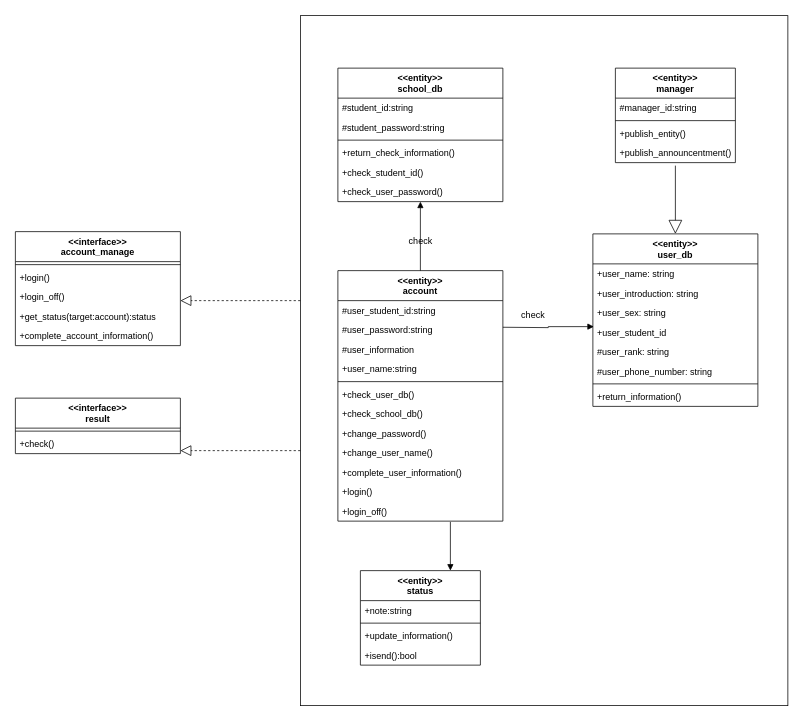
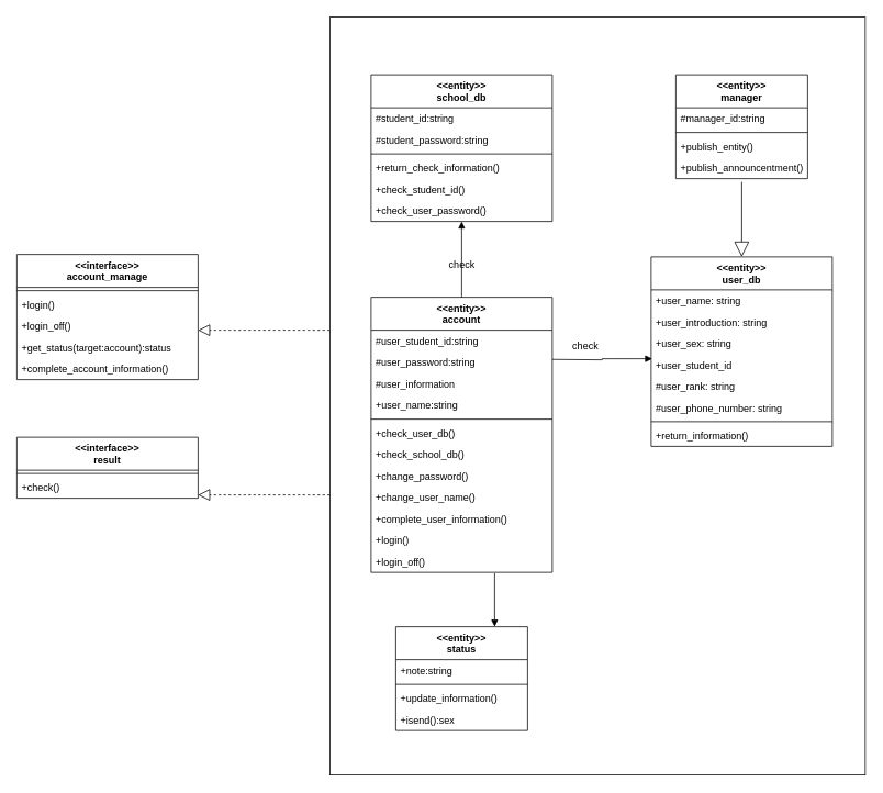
- <mxCell id="35" value="+isend():bool" style="text;strokeColor=none;fillColor=none;align=left;verticalAlign=top;spacingLeft=4;spacingRight=4;overflow=hidden;rotatable=0;points=[[0,0.5],[1,0.5]];portConstraint=eastwest;rounded=0;shadow=0;glass=0;labelBorderColor=none;sketch=0;" parent="31" vertex="1"><mxGeometry y="100" width="160" height="26" as="geometry" /></mxCell>
+ <mxCell id="35" value="+isend():sex" style="text;strokeColor=none;fillColor=none;align=left;verticalAlign=top;spacingLeft=4;spacingRight=4;overflow=hidden;rotatable=0;points=[[0,0.5],[1,0.5]];portConstraint=eastwest;rounded=0;shadow=0;glass=0;labelBorderColor=none;sketch=0;" parent="31" vertex="1"><mxGeometry y="100" width="160" height="26" as="geometry" /></mxCell>
